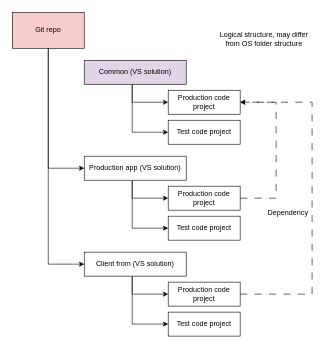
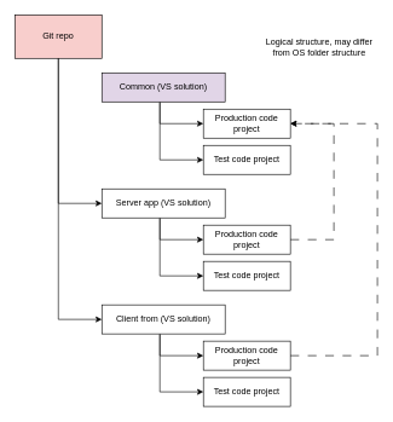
- <mxCell id="6" value="Production app (VS solution)" style="rounded=0;whiteSpace=wrap;html=1;" parent="1" vertex="1"><mxGeometry x="140" y="260" width="170" height="40" as="geometry" /></mxCell>
+ <mxCell id="6" value="Server app (VS solution)" style="rounded=0;whiteSpace=wrap;html=1;" parent="1" vertex="1"><mxGeometry x="140" y="260" width="170" height="40" as="geometry" /></mxCell>
- <mxCell id="22" value="Dependency" style="text;html=1;align=center;verticalAlign=middle;whiteSpace=wrap;rounded=0;" parent="1" vertex="1"><mxGeometry x="450" y="340" width="60" height="30" as="geometry" /></mxCell>
